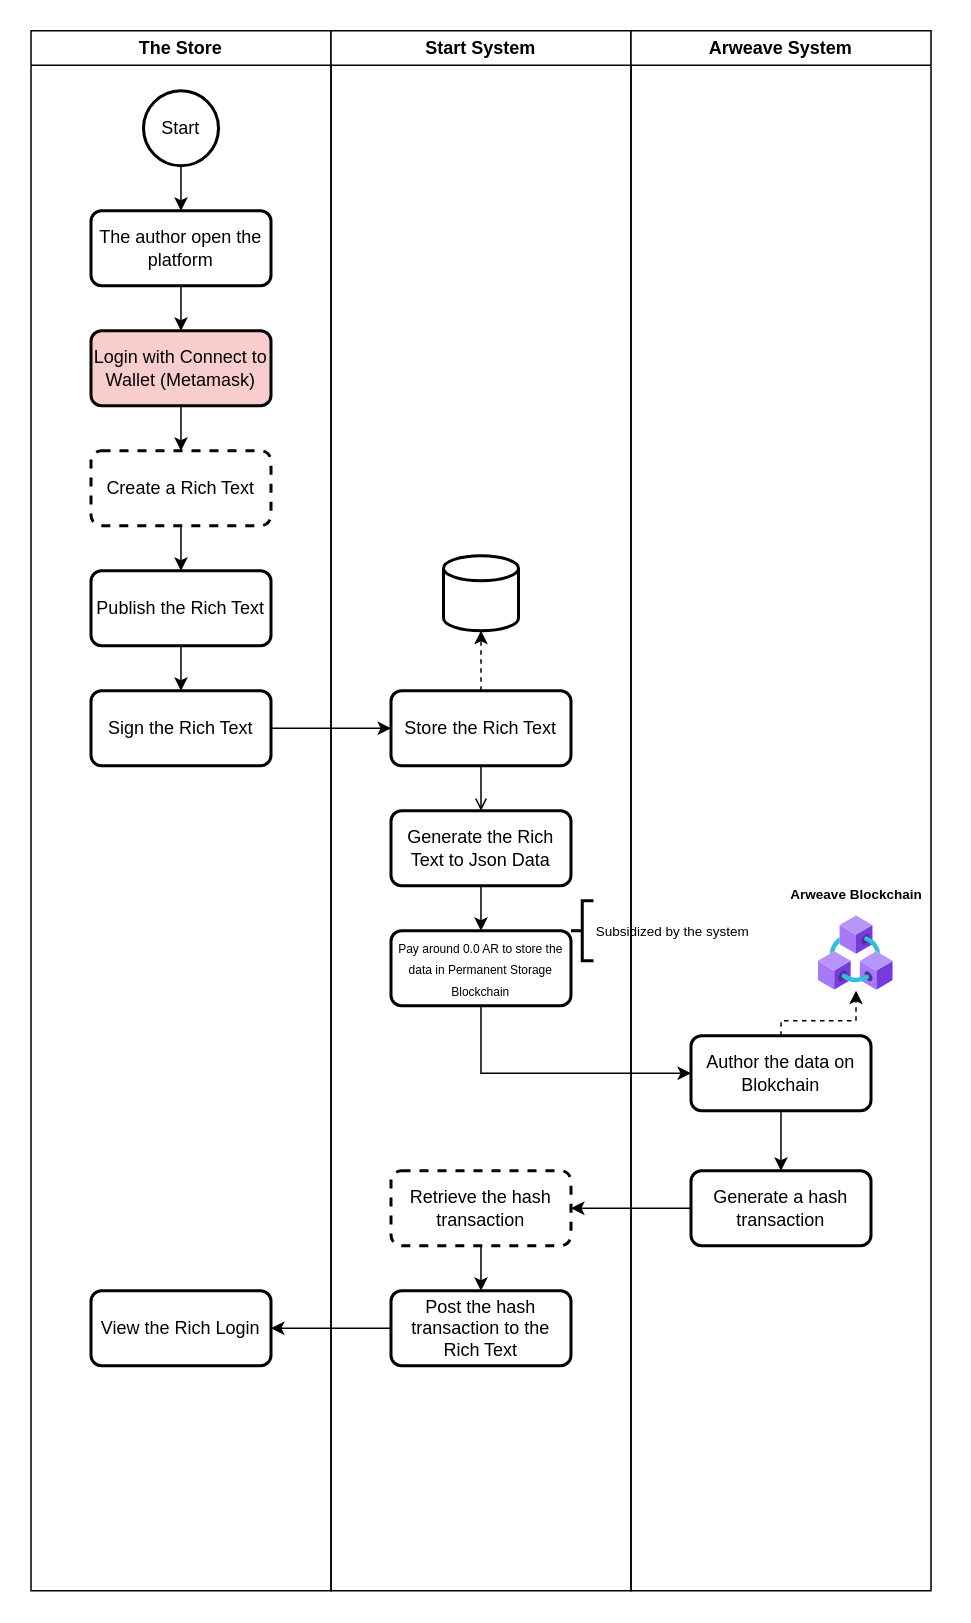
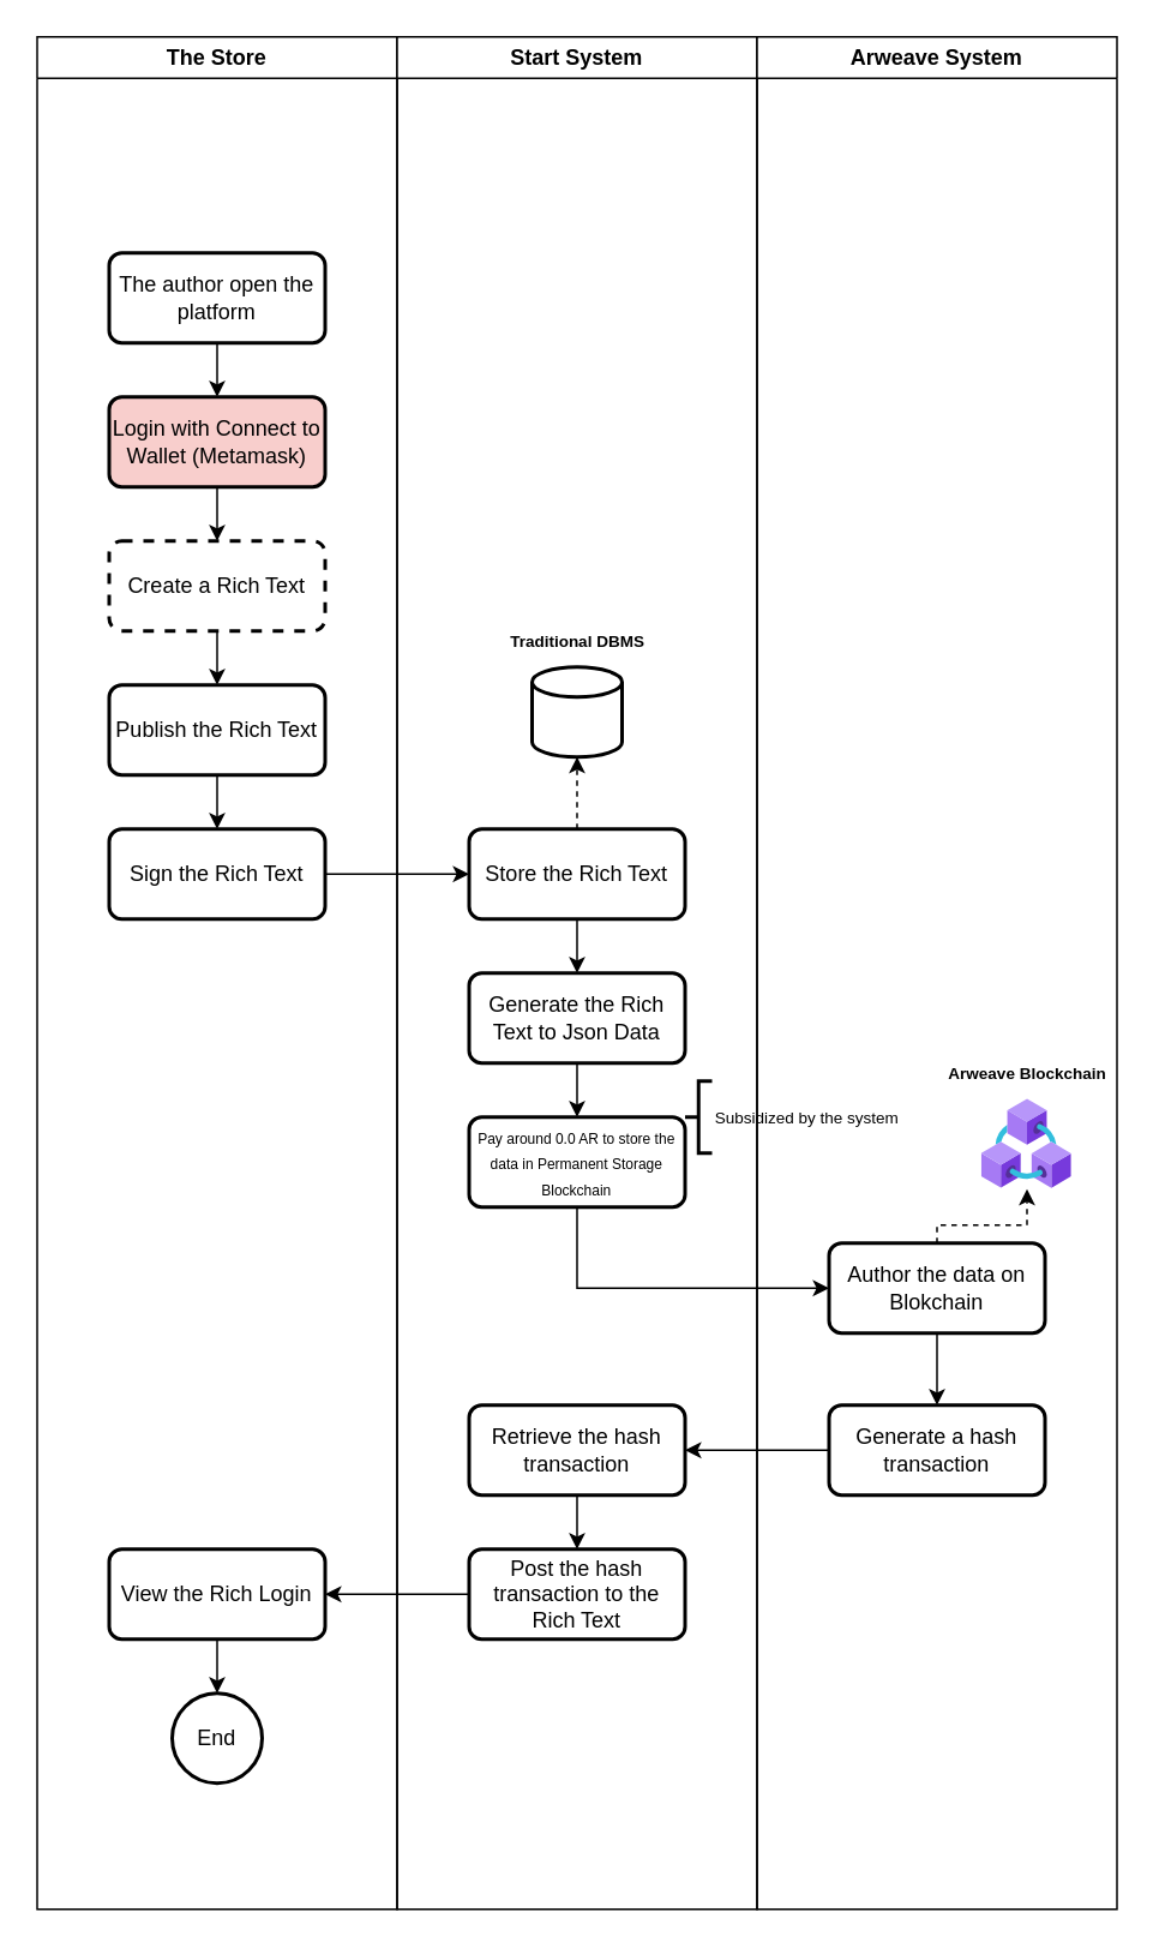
- <mxCell id="4" value="Start" style="strokeWidth=2;html=1;shape=mxgraph.flowchart.start_2;whiteSpace=wrap;" parent="2" vertex="1"><mxGeometry x="75" y="40" width="50" height="50" as="geometry" /></mxCell>
- <mxCell id="3" style="edgeStyle=orthogonalEdgeStyle;rounded=0;orthogonalLoop=1;jettySize=auto;html=1;exitX=0.5;exitY=1;exitDx=0;exitDy=0;exitPerimeter=0;entryX=0.5;entryY=0;entryDx=0;entryDy=0;" parent="2" source="4" target="6" edge="1"><mxGeometry relative="1" as="geometry" /></mxCell>
+ <mxCell id="29" value="&lt;font style=&quot;font-size: 9px;&quot;&gt;&lt;b&gt;Traditional DBMS&lt;/b&gt;&lt;/font&gt;" style="text;html=1;align=center;verticalAlign=middle;resizable=0;points=[];autosize=1;strokeColor=none;fillColor=none;" vertex="1" parent="17"><mxGeometry x="50" y="320" width="100" height="30" as="geometry" /></mxCell>
- <mxCell id="19" style="edgeStyle=orthogonalEdgeStyle;rounded=0;orthogonalLoop=1;jettySize=auto;html=1;exitX=0.5;exitY=1;exitDx=0;exitDy=0;entryX=0.5;entryY=0;entryDx=0;entryDy=0;endArrow=open;" edge="1" parent="17" source="20" target="22"><mxGeometry relative="1" as="geometry" /></mxCell>
+ <mxCell id="19" style="edgeStyle=orthogonalEdgeStyle;rounded=0;orthogonalLoop=1;jettySize=auto;html=1;exitX=0.5;exitY=1;exitDx=0;exitDy=0;entryX=0.5;entryY=0;entryDx=0;entryDy=0;" edge="1" parent="17" source="20" target="22"><mxGeometry relative="1" as="geometry" /></mxCell>
- <mxCell id="24" value="Retrieve the hash transaction" style="rounded=1;whiteSpace=wrap;html=1;absoluteArcSize=1;arcSize=14;strokeWidth=2;dashed=1;" parent="17" vertex="1"><mxGeometry x="40" y="760" width="120" height="50" as="geometry" /></mxCell>
+ <mxCell id="24" value="Retrieve the hash transaction" style="rounded=1;whiteSpace=wrap;html=1;absoluteArcSize=1;arcSize=14;strokeWidth=2;" parent="17" vertex="1"><mxGeometry x="40" y="760" width="120" height="50" as="geometry" /></mxCell>
+ <mxCell id="14" style="edgeStyle=orthogonalEdgeStyle;rounded=0;orthogonalLoop=1;jettySize=auto;html=1;exitX=0.5;exitY=1;exitDx=0;exitDy=0;entryX=0.5;entryY=0;entryDx=0;entryDy=0;entryPerimeter=0;fontSize=9;" parent="2" source="15" target="16" edge="1"><mxGeometry relative="1" as="geometry" /></mxCell>
+ <mxCell id="16" value="End" style="strokeWidth=2;html=1;shape=mxgraph.flowchart.start_2;whiteSpace=wrap;" parent="2" vertex="1"><mxGeometry x="75" y="920" width="50" height="50" as="geometry" /></mxCell>
